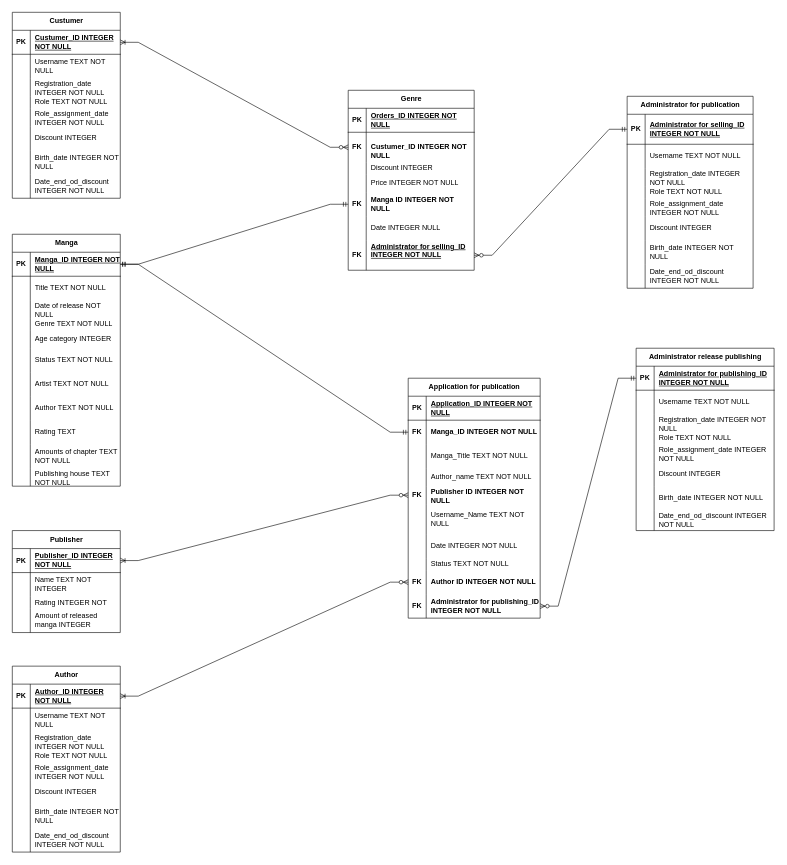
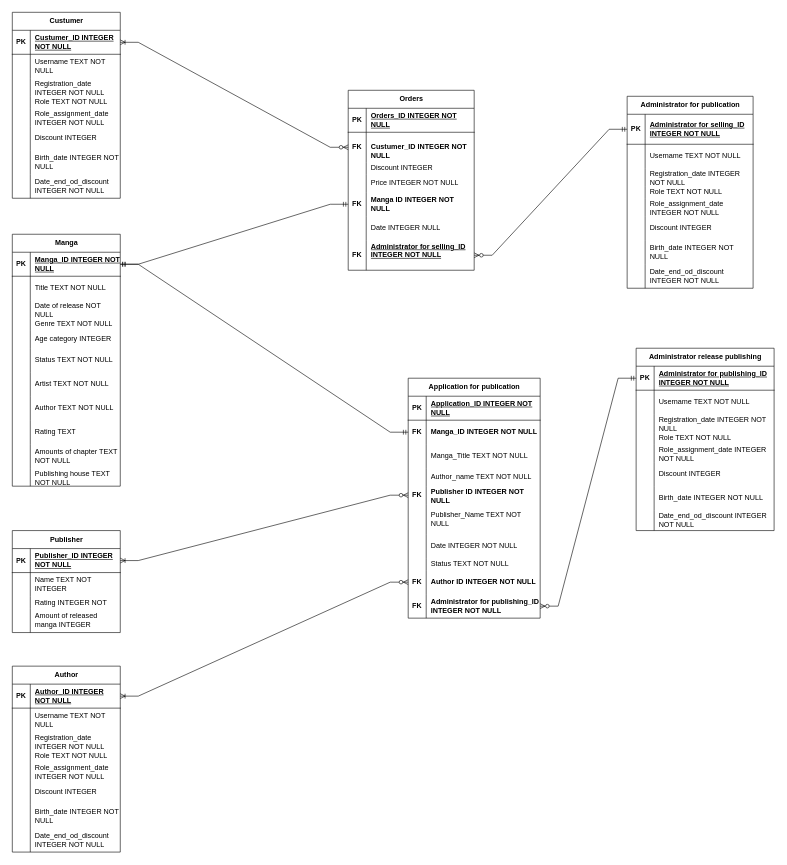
- <mxCell id="161" value="Genre" style="shape=table;startSize=30;container=1;collapsible=1;childLayout=tableLayout;fixedRows=1;rowLines=0;fontStyle=1;align=center;resizeLast=1;html=1;" parent="1" vertex="1"><mxGeometry x="580" y="150" width="210" height="300" as="geometry"><mxRectangle x="1380" y="80" width="80" height="30" as="alternateBounds" /></mxGeometry></mxCell>
+ <mxCell id="161" value="Orders" style="shape=table;startSize=30;container=1;collapsible=1;childLayout=tableLayout;fixedRows=1;rowLines=0;fontStyle=1;align=center;resizeLast=1;html=1;" parent="1" vertex="1"><mxGeometry x="580" y="150" width="210" height="300" as="geometry"><mxRectangle x="1380" y="80" width="80" height="30" as="alternateBounds" /></mxGeometry></mxCell>
- <mxCell id="67" value="Username_Name TEXT NOT NULL" style="shape=partialRectangle;connectable=0;fillColor=none;top=0;left=0;bottom=0;right=0;align=left;spacingLeft=6;overflow=hidden;whiteSpace=wrap;html=1;" parent="65" vertex="1"><mxGeometry x="30" width="190" height="50" as="geometry"><mxRectangle width="190" height="50" as="alternateBounds" /></mxGeometry></mxCell>
+ <mxCell id="67" value="Publisher_Name TEXT NOT NULL" style="shape=partialRectangle;connectable=0;fillColor=none;top=0;left=0;bottom=0;right=0;align=left;spacingLeft=6;overflow=hidden;whiteSpace=wrap;html=1;" parent="65" vertex="1"><mxGeometry x="30" width="190" height="50" as="geometry"><mxRectangle width="190" height="50" as="alternateBounds" /></mxGeometry></mxCell>
